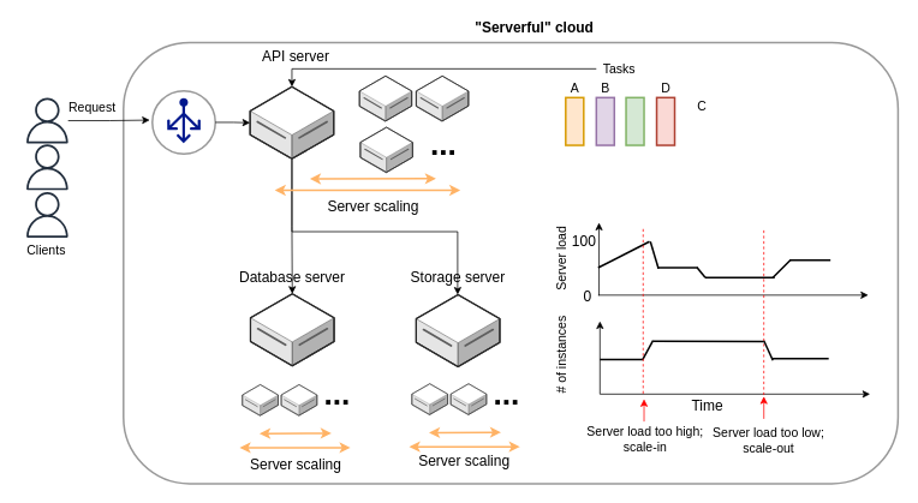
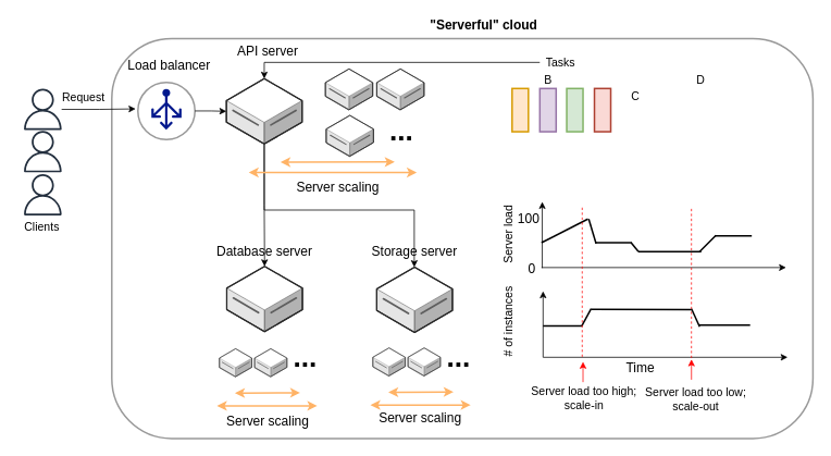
+ <mxCell id="76" value="Load balancer" style="text;html=1;align=center;verticalAlign=middle;resizable=0;points=[];autosize=1;fontSize=16;" vertex="1" parent="1"><mxGeometry x="146" y="69" width="120" height="20" as="geometry" /></mxCell>
- <mxCell id="71" value="A" style="text;html=1;align=center;verticalAlign=middle;resizable=0;points=[];autosize=1;fontSize=14;" vertex="1" parent="1"><mxGeometry x="627" y="88" width="20" height="20" as="geometry" /></mxCell>
- <mxCell id="74" value="D" style="text;html=1;align=center;verticalAlign=middle;resizable=0;points=[];autosize=1;fontSize=14;" vertex="1" parent="1"><mxGeometry x="723" y="88" width="30" height="20" as="geometry" /></mxCell>
+ <mxCell id="74" value="D" style="text;html=1;align=center;verticalAlign=middle;resizable=0;points=[];autosize=1;fontSize=14;" vertex="1" parent="1"><mxGeometry x="843" y="88" width="30" height="20" as="geometry" /></mxCell>
